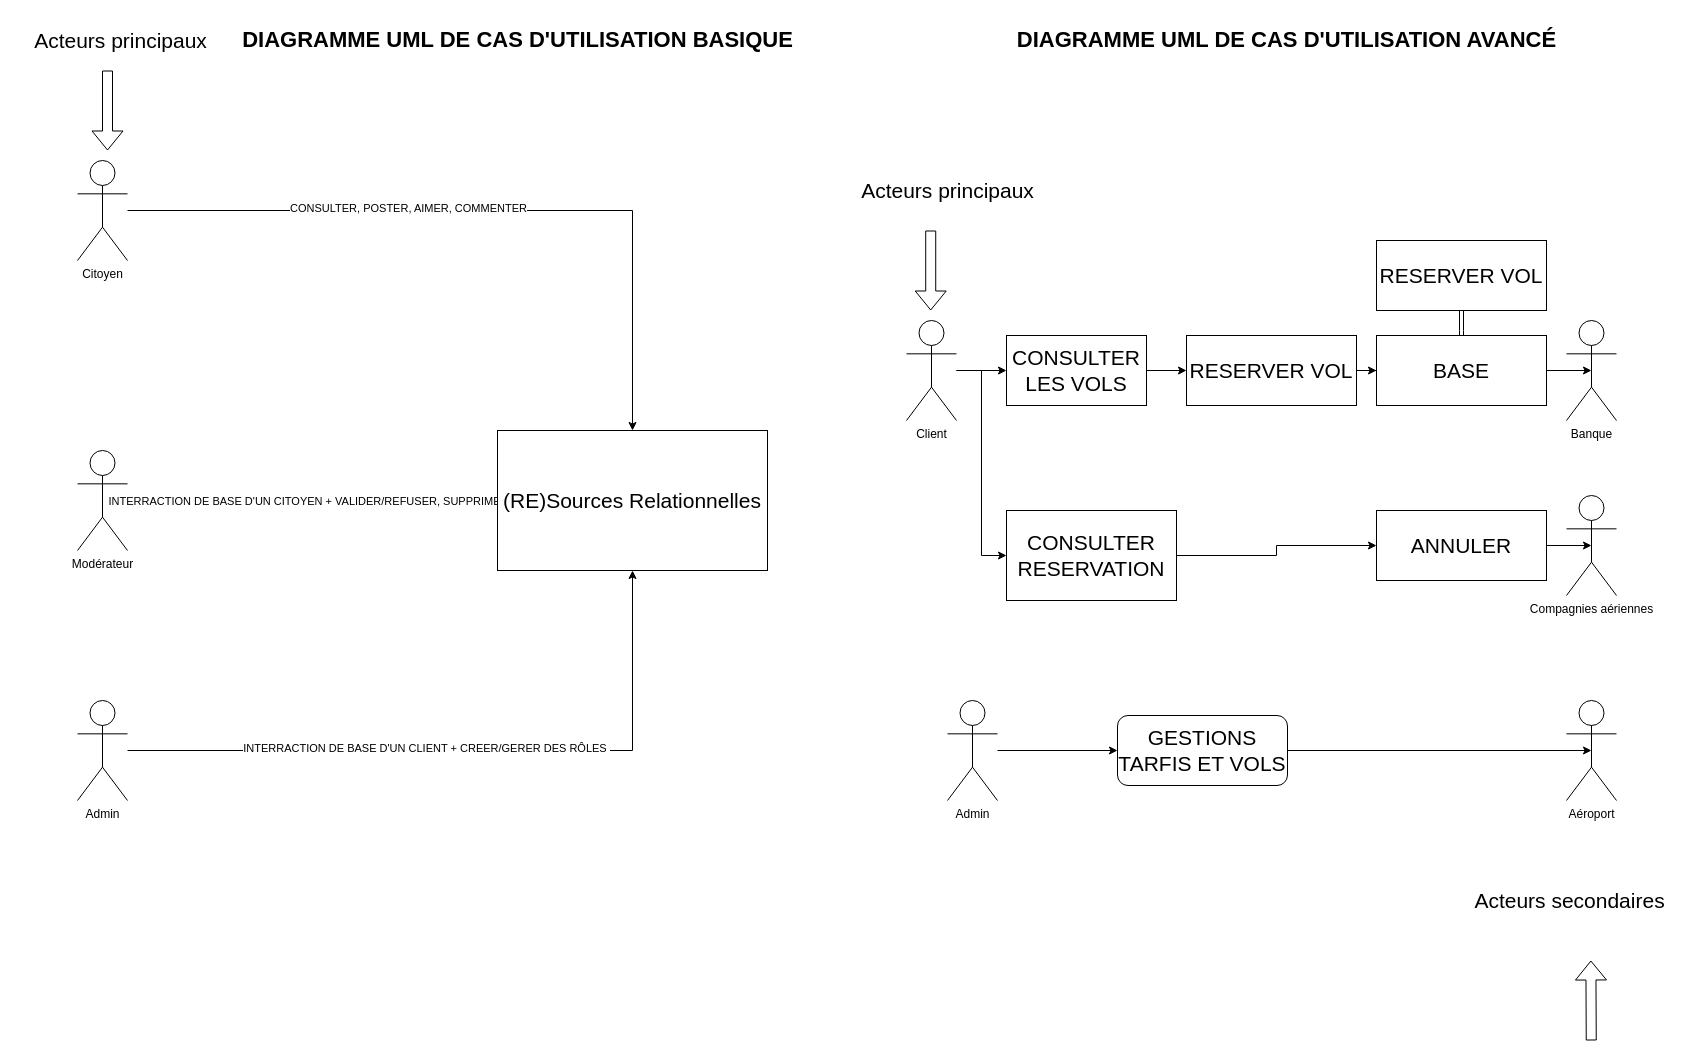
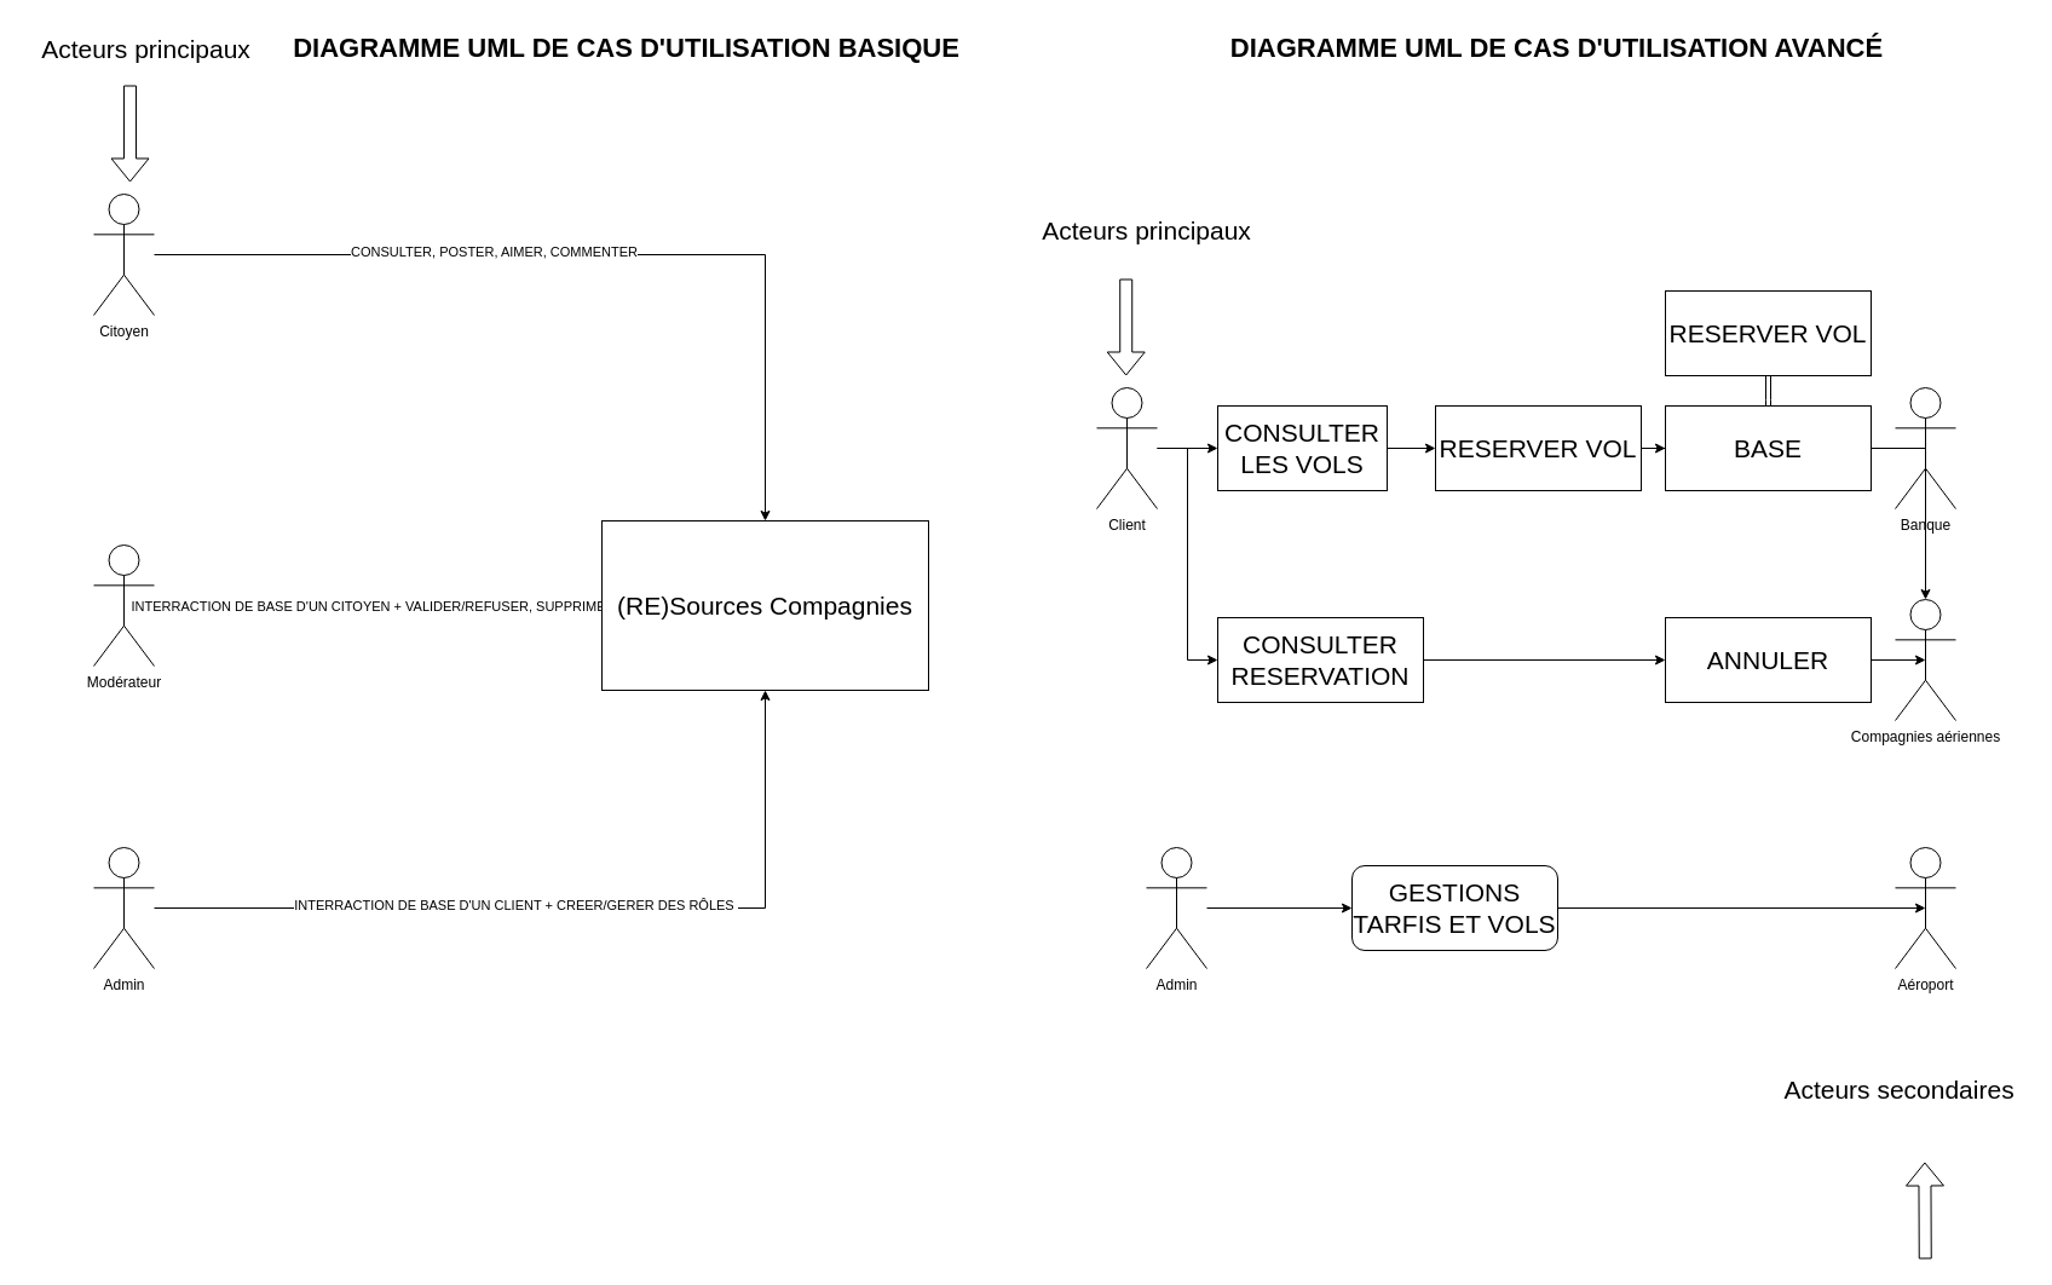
- <mxCell id="32" style="edgeStyle=orthogonalEdgeStyle;rounded=0;orthogonalLoop=1;jettySize=auto;html=1;exitX=1;exitY=0.5;exitDx=0;exitDy=0;entryX=0.5;entryY=0.5;entryDx=0;entryDy=0;entryPerimeter=0;" parent="1" source="31" target="20" edge="1"><mxGeometry relative="1" as="geometry" /></mxCell>
+ <mxCell id="32" style="edgeStyle=orthogonalEdgeStyle;rounded=0;orthogonalLoop=1;jettySize=auto;html=1;exitX=1;exitY=0.5;exitDx=0;exitDy=0;" parent="1" source="31" target="22" edge="1"><mxGeometry relative="1" as="geometry" /></mxCell>
- <mxCell id="11" value="&lt;font style=&quot;font-size: 21px;&quot;&gt;(RE)Sources Relationnelles&lt;/font&gt;" style="html=1;whiteSpace=wrap;" parent="1" vertex="1"><mxGeometry x="497" y="430" width="270" height="140" as="geometry" /></mxCell>
+ <mxCell id="11" value="&lt;font style=&quot;font-size: 21px;&quot;&gt;(RE)Sources Compagnies&lt;/font&gt;" style="html=1;whiteSpace=wrap;" parent="1" vertex="1"><mxGeometry x="497" y="430" width="270" height="140" as="geometry" /></mxCell>
- <mxCell id="40" value="&lt;span style=&quot;font-size: 21px;&quot;&gt;CONSULTER RESERVATION&lt;/span&gt;" style="html=1;whiteSpace=wrap;" parent="1" vertex="1"><mxGeometry x="1006" y="510" width="170" height="90" as="geometry" /></mxCell>
+ <mxCell id="40" value="&lt;span style=&quot;font-size: 21px;&quot;&gt;CONSULTER RESERVATION&lt;/span&gt;" style="html=1;whiteSpace=wrap;" parent="1" vertex="1"><mxGeometry x="1006" y="510" width="170" height="70" as="geometry" /></mxCell>
